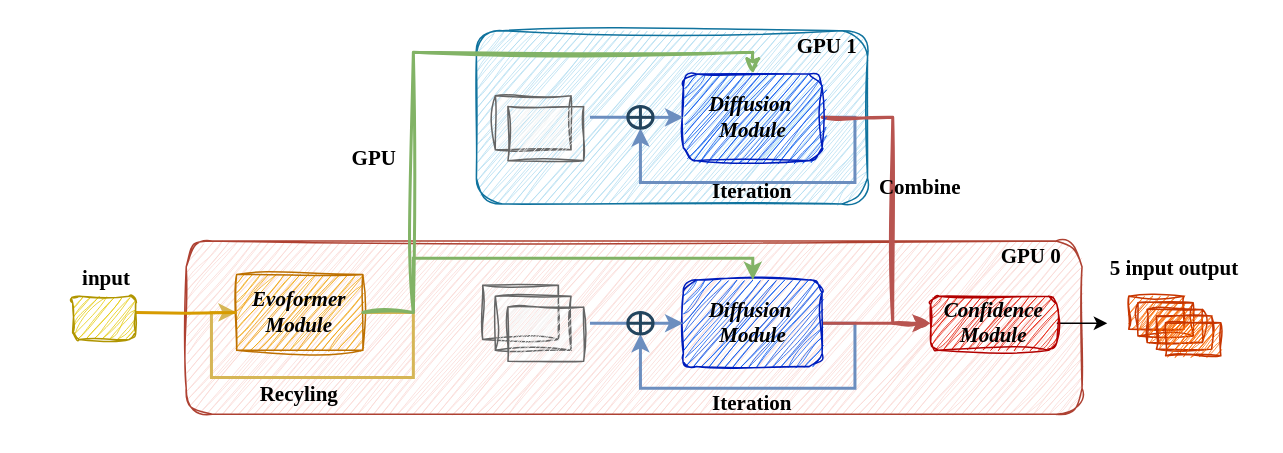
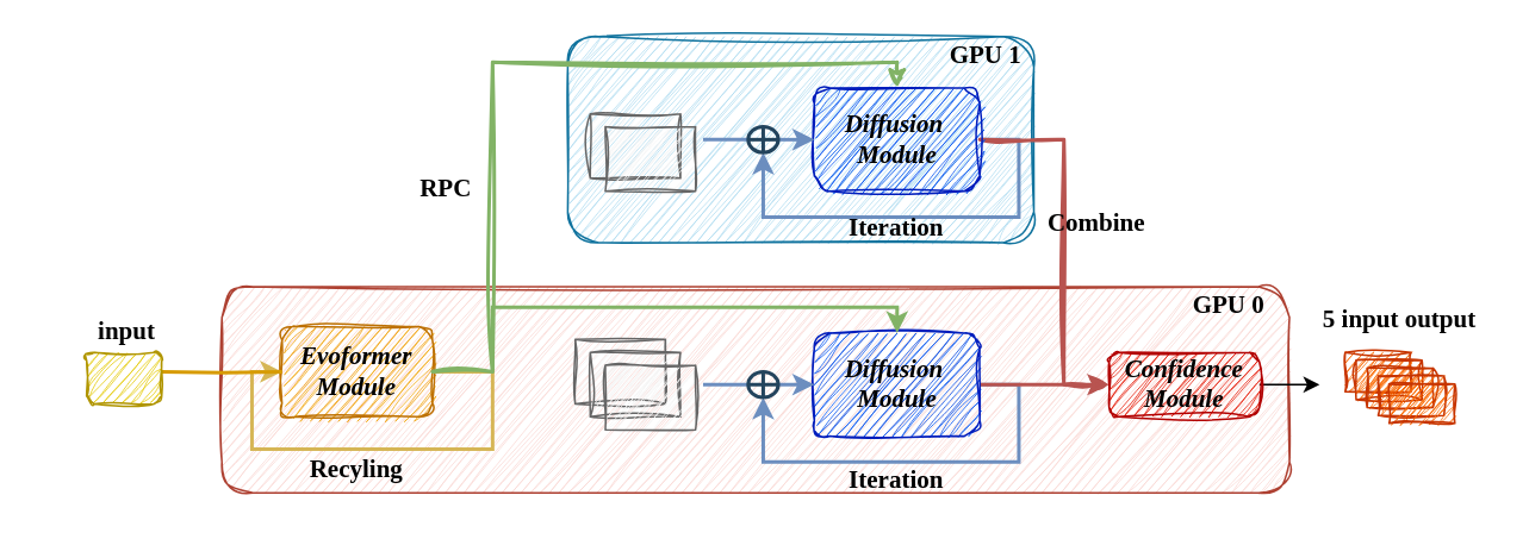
- <mxCell id="17" value="&lt;span&gt;&lt;font&gt;GPU&lt;/font&gt;&lt;/span&gt;" style="text;html=1;align=center;verticalAlign=middle;whiteSpace=wrap;rounded=0;strokeWidth=3;fontFamily=Comic Sans MS;fontSize=14;fontStyle=1" parent="2" vertex="1"><mxGeometry x="204.407" y="75.111" width="50.471" height="21.667" as="geometry" /></mxCell>
+ <mxCell id="17" value="&lt;span&gt;&lt;font&gt;RPC&lt;/font&gt;&lt;/span&gt;" style="text;html=1;align=center;verticalAlign=middle;whiteSpace=wrap;rounded=0;strokeWidth=3;fontFamily=Comic Sans MS;fontSize=14;fontStyle=1" parent="2" vertex="1"><mxGeometry x="204.407" y="75.111" width="50.471" height="21.667" as="geometry" /></mxCell>
- <mxCell id="9" value="&lt;span&gt;&lt;i&gt;Evoformer&lt;/i&gt;&lt;/span&gt;&lt;div&gt;&lt;span&gt;&lt;i&gt;Module&lt;/i&gt;&lt;/span&gt;&lt;/div&gt;" style="whiteSpace=wrap;html=1;fillColor=#f0a30a;strokeColor=#BD7000;sketch=1;curveFitting=1;jiggle=2;fontColor=#000000;fontFamily=Comic Sans MS;fontSize=14;fontStyle=1;rounded=0;" parent="2" vertex="1"><mxGeometry x="137.112" y="162.5" width="84.118" height="50.556" as="geometry" /></mxCell>
+ <mxCell id="9" value="&lt;span&gt;&lt;i&gt;Evoformer&lt;/i&gt;&lt;/span&gt;&lt;div&gt;&lt;span&gt;&lt;i&gt;Module&lt;/i&gt;&lt;/span&gt;&lt;/div&gt;" style="rounded=1;whiteSpace=wrap;html=1;fillColor=#f0a30a;strokeColor=#BD7000;sketch=1;curveFitting=1;jiggle=2;fontColor=#000000;fontFamily=Comic Sans MS;fontSize=14;fontStyle=1" parent="2" vertex="1"><mxGeometry x="137.112" y="162.5" width="84.118" height="50.556" as="geometry" /></mxCell>
